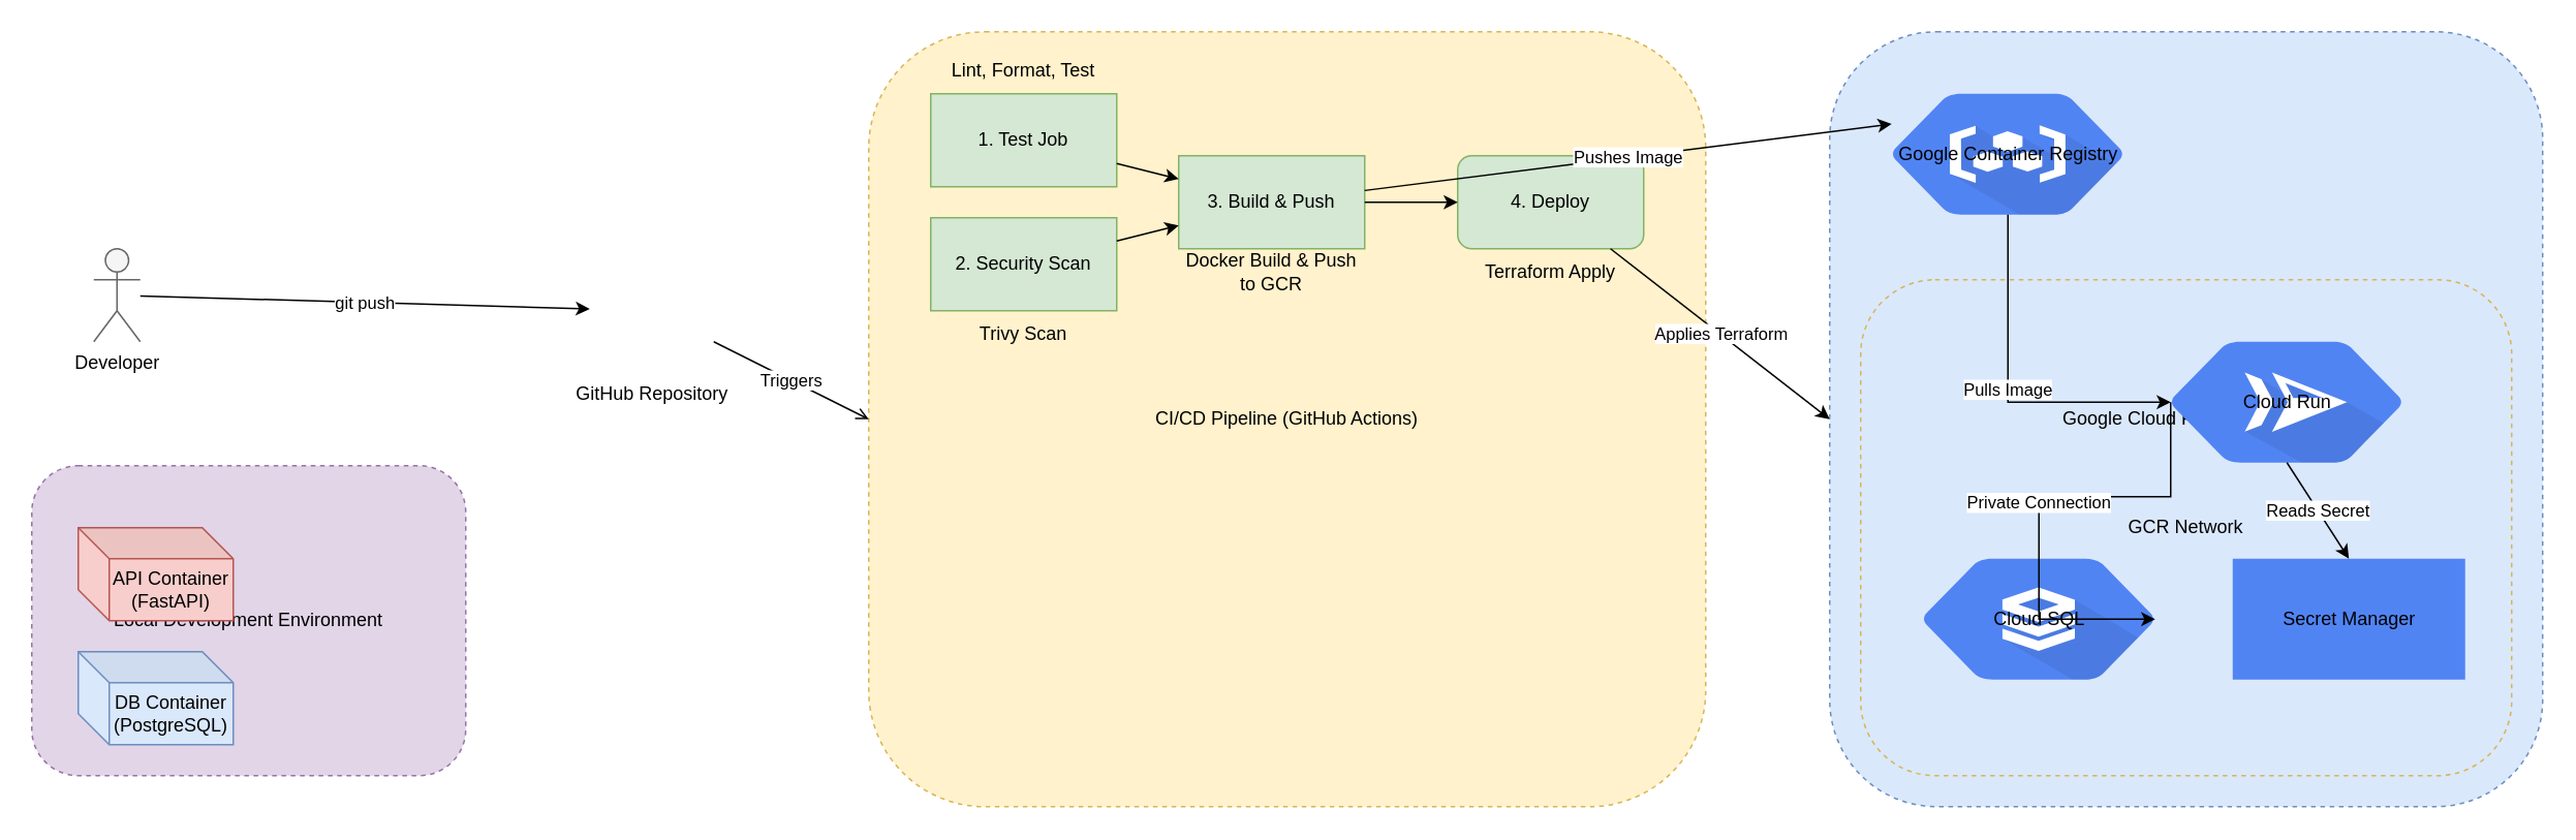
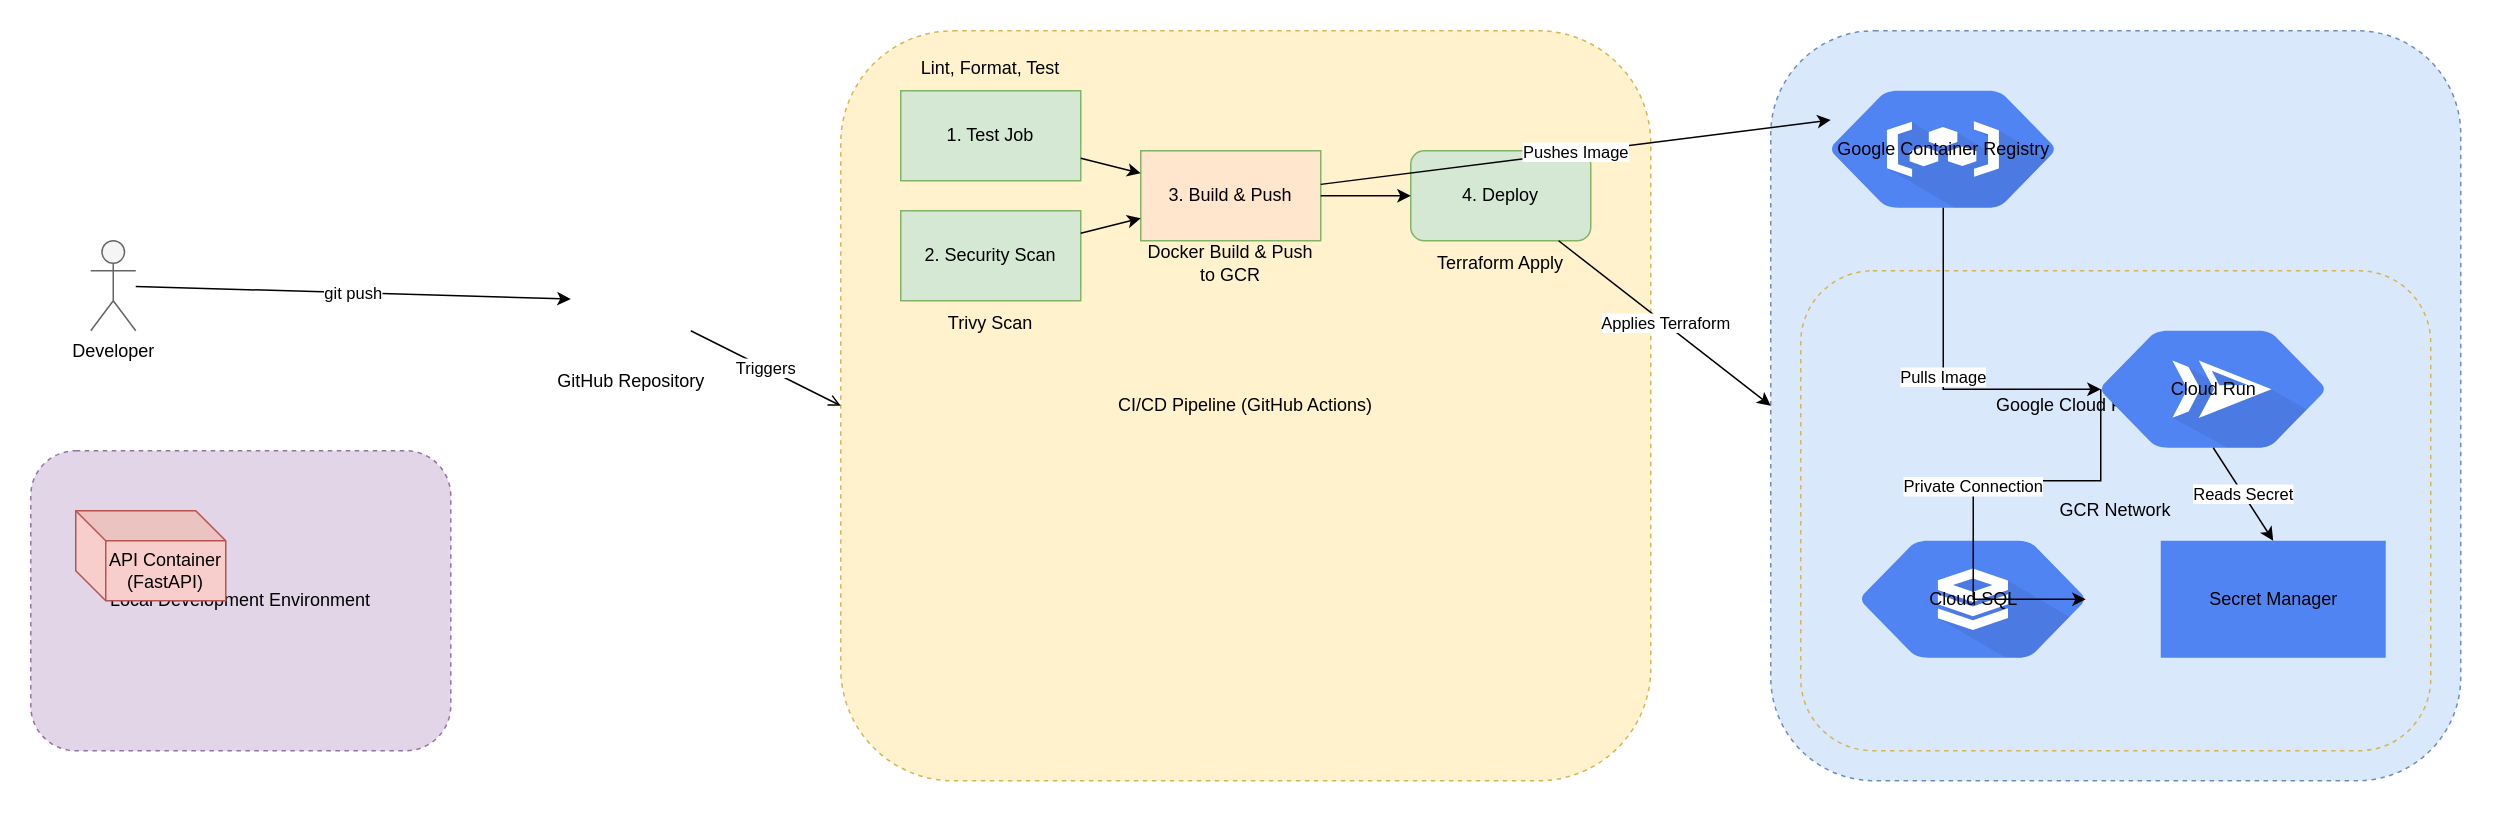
- <mxCell id="12" value="3. Build &amp; Push" style="rounded=0;whiteSpace=wrap;html=1;fillColor=#d5e8d4;strokeColor=#82b366;" vertex="1" parent="1"><mxGeometry x="760" y="100" width="120" height="60" as="geometry" /></mxCell>
+ <mxCell id="12" value="3. Build &amp; Push" style="rounded=0;whiteSpace=wrap;html=1;fillColor=#ffe6cc;strokeColor=#82b366;" vertex="1" parent="1"><mxGeometry x="760" y="100" width="120" height="60" as="geometry" /></mxCell>
- <mxCell id="5" value="DB Container&lt;br&gt;(PostgreSQL)" style="shape=cube;whiteSpace=wrap;html=1;boundedLbl=1;backgroundOutline=1;darkOpacity=0.05;fillColor=#dae8fc;strokeColor=#6c8ebf;" vertex="1" parent="1"><mxGeometry x="50" y="420" width="100" height="60" as="geometry" /></mxCell>
